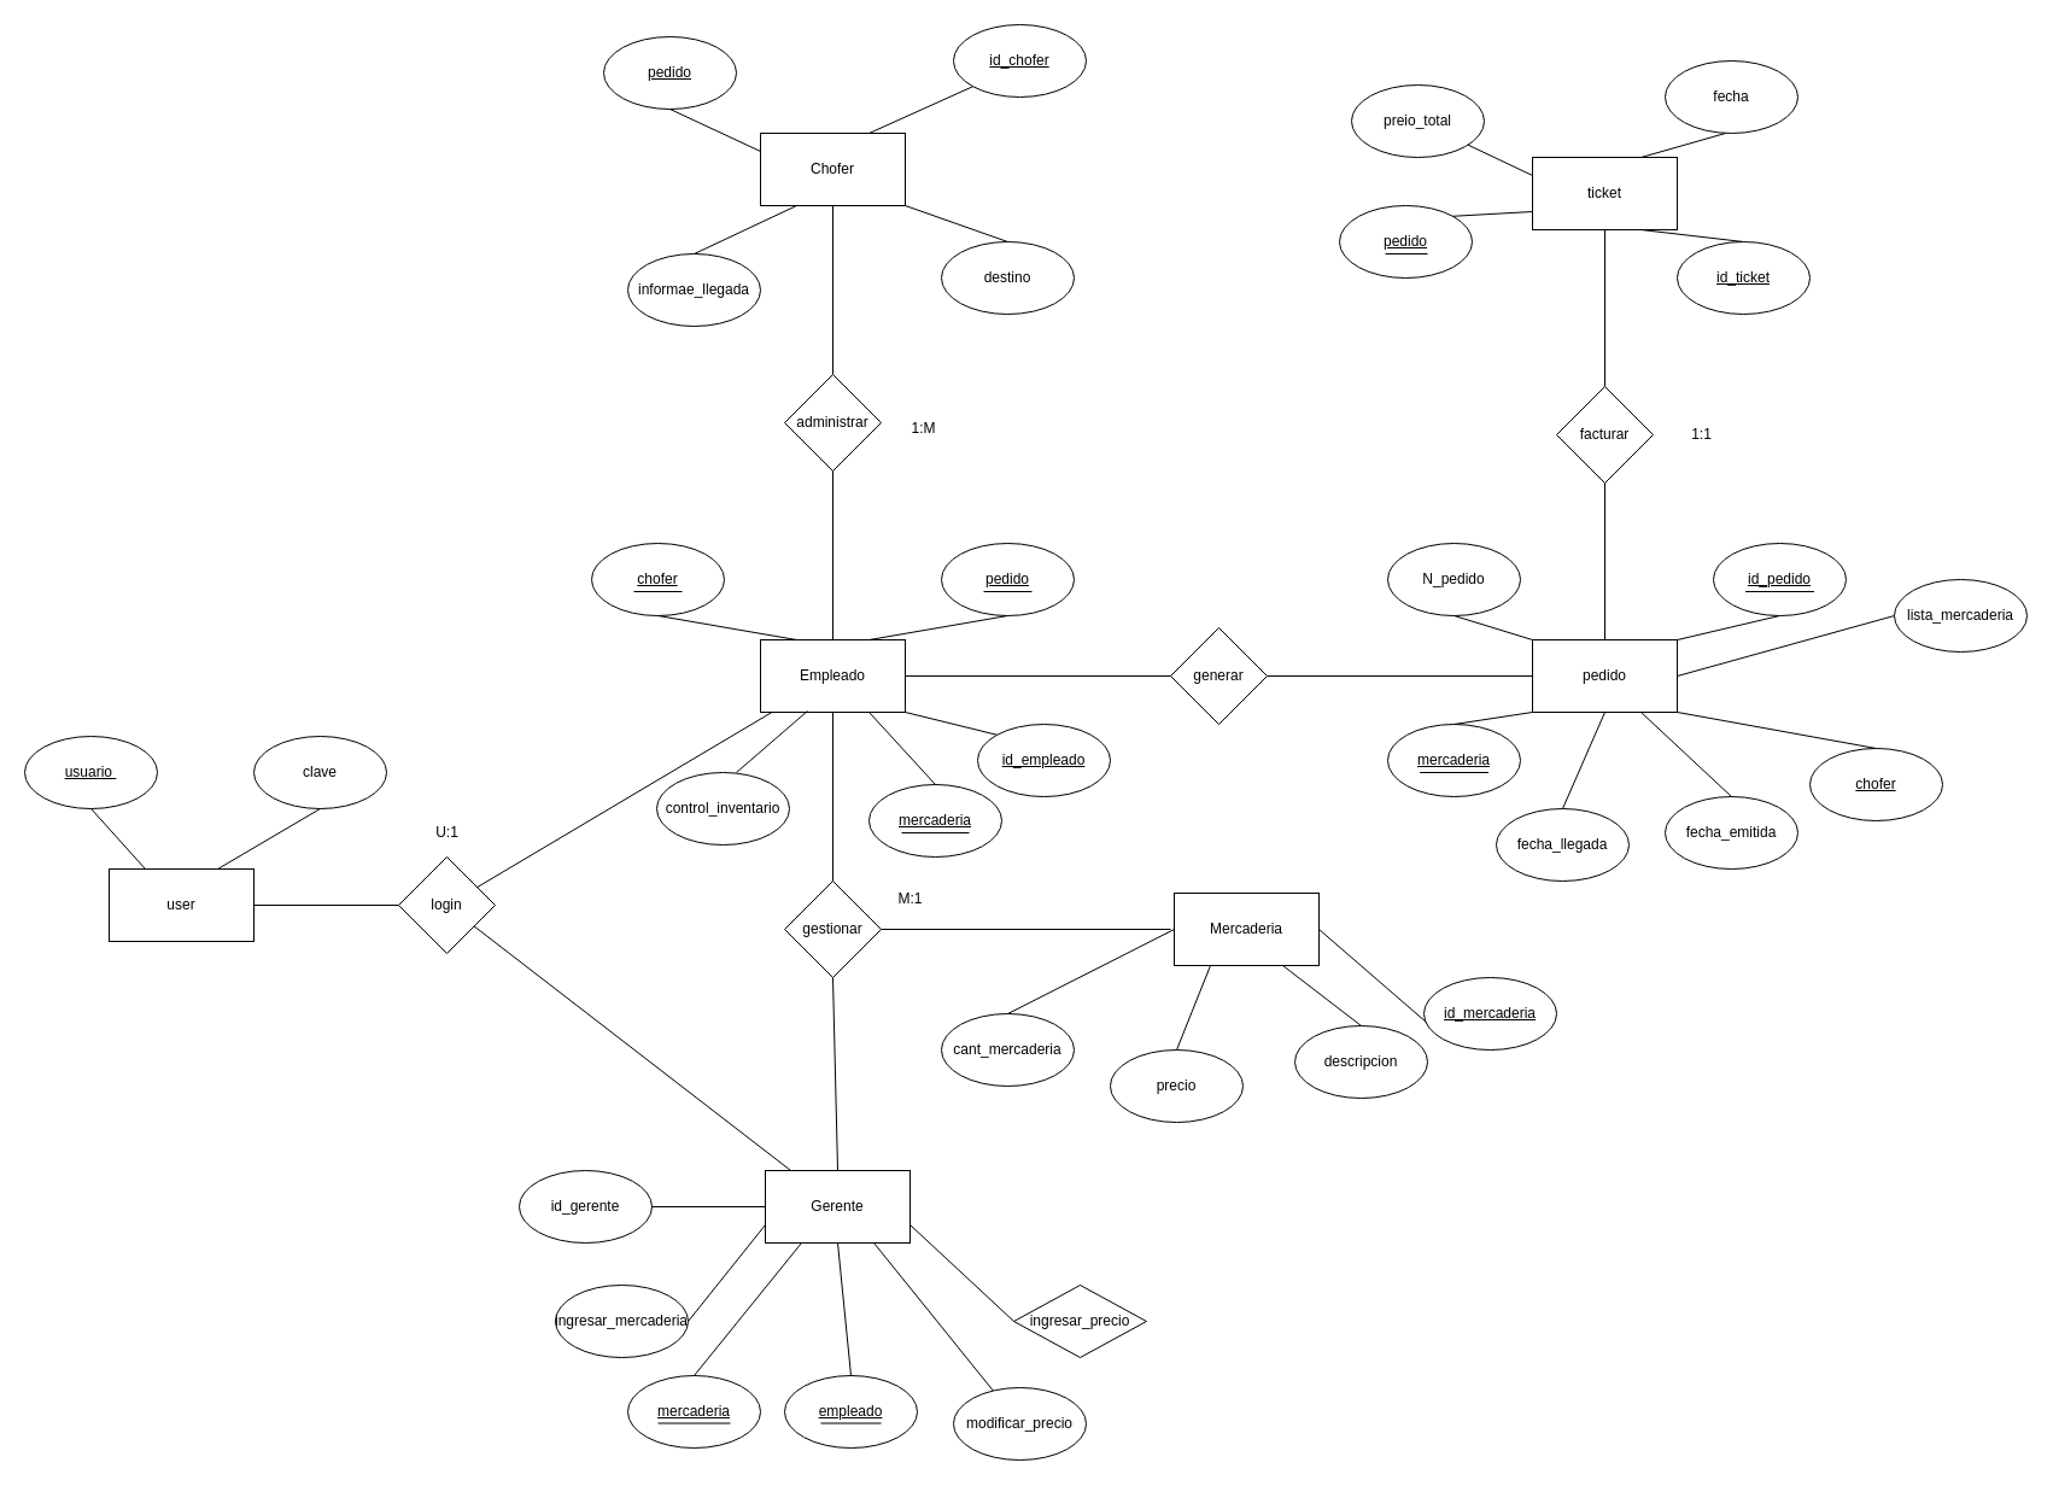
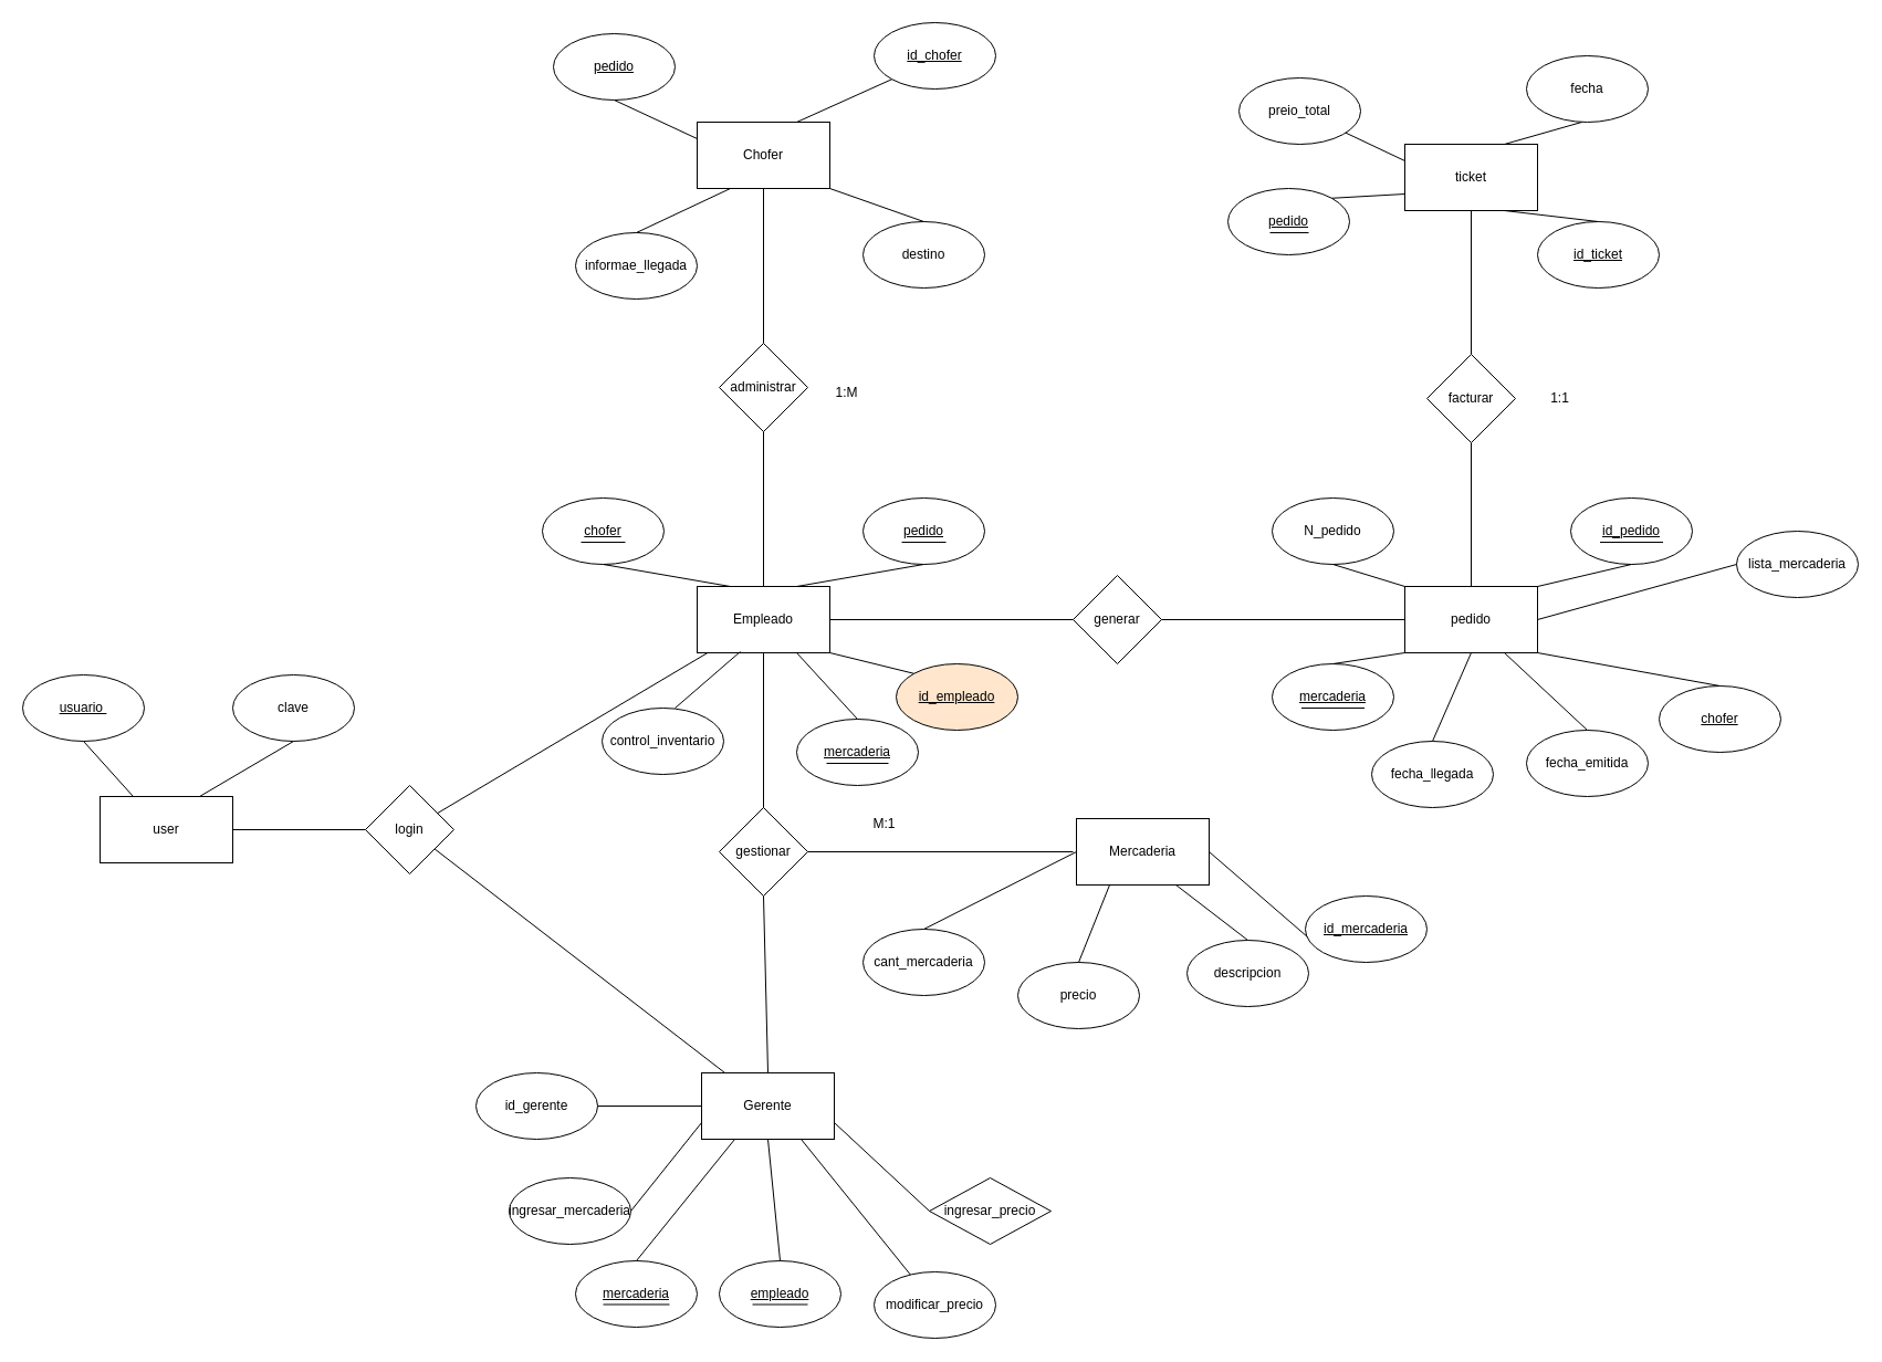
- <mxCell id="58" value="id_empleado" style="ellipse;whiteSpace=wrap;html=1;fontStyle=4" vertex="1" parent="1"><mxGeometry x="810" y="600" width="110" height="60" as="geometry" /></mxCell>
+ <mxCell id="58" value="id_empleado" style="ellipse;whiteSpace=wrap;html=1;fontStyle=4;fillColor=#ffe6cc;" vertex="1" parent="1"><mxGeometry x="810" y="600" width="110" height="60" as="geometry" /></mxCell>
- <mxCell id="99" value="U:1" style="text;html=1;align=center;verticalAlign=middle;resizable=0;points=[];autosize=1;strokeColor=none;fillColor=none;" vertex="1" parent="1"><mxGeometry x="350" y="675" width="40" height="30" as="geometry" /></mxCell>
- <mxCell id="100" value="M:1" style="text;html=1;align=center;verticalAlign=middle;resizable=0;points=[];autosize=1;strokeColor=none;fillColor=none;" vertex="1" parent="1"><mxGeometry x="734" y="730" width="40" height="30" as="geometry" /></mxCell>
+ <mxCell id="100" value="M:1" style="text;html=1;align=center;verticalAlign=middle;resizable=0;points=[];autosize=1;strokeColor=none;fillColor=none;" vertex="1" parent="1"><mxGeometry x="779" y="730" width="40" height="30" as="geometry" /></mxCell>
